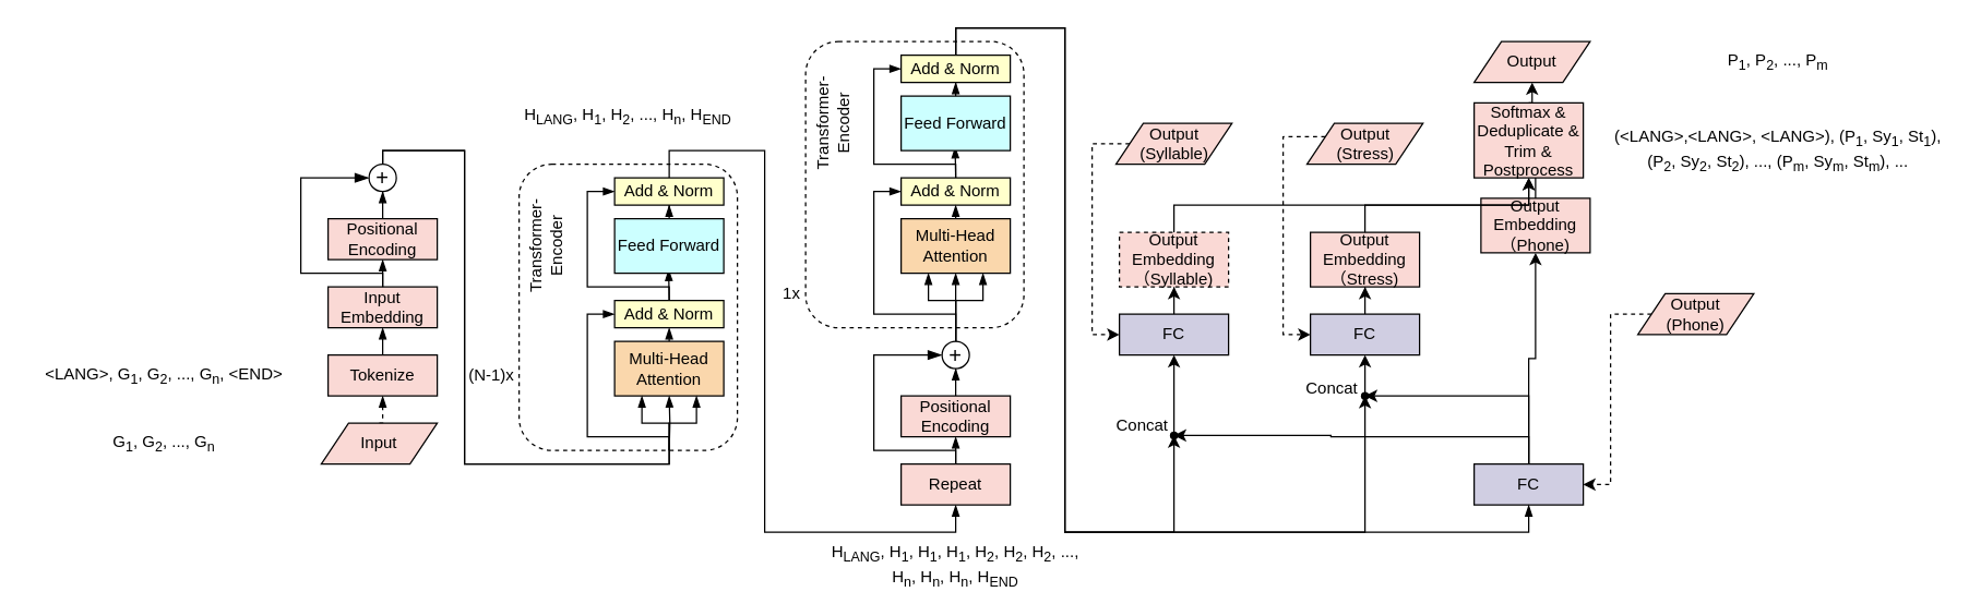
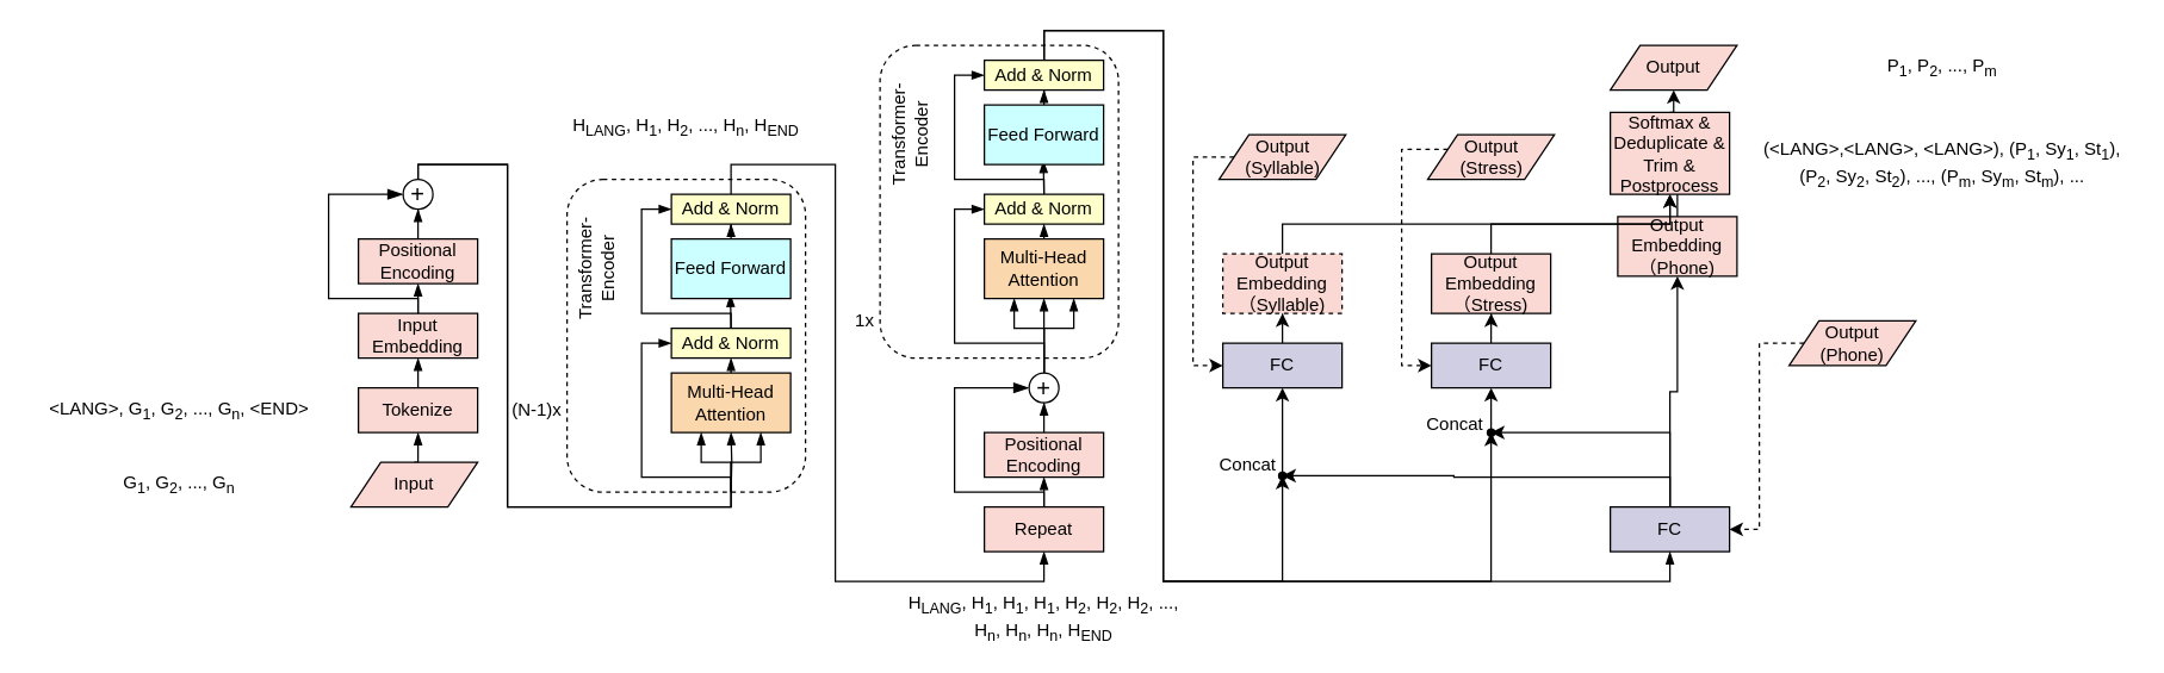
- <mxCell id="31" style="edgeStyle=orthogonalEdgeStyle;rounded=0;orthogonalLoop=1;jettySize=auto;html=1;exitX=0.5;exitY=0;exitDx=0;exitDy=0;entryX=0.5;entryY=1;entryDx=0;entryDy=0;strokeWidth=1;fontSize=12;endArrow=blockThin;endFill=1;dashed=1;" edge="1" parent="1" source="32" target="34"><mxGeometry relative="1" as="geometry" /></mxCell>
+ <mxCell id="31" style="edgeStyle=orthogonalEdgeStyle;rounded=0;orthogonalLoop=1;jettySize=auto;html=1;exitX=0.5;exitY=0;exitDx=0;exitDy=0;entryX=0.5;entryY=1;entryDx=0;entryDy=0;strokeWidth=1;fontSize=12;endArrow=blockThin;endFill=1;" edge="1" parent="1" source="32" target="34"><mxGeometry relative="1" as="geometry" /></mxCell>
